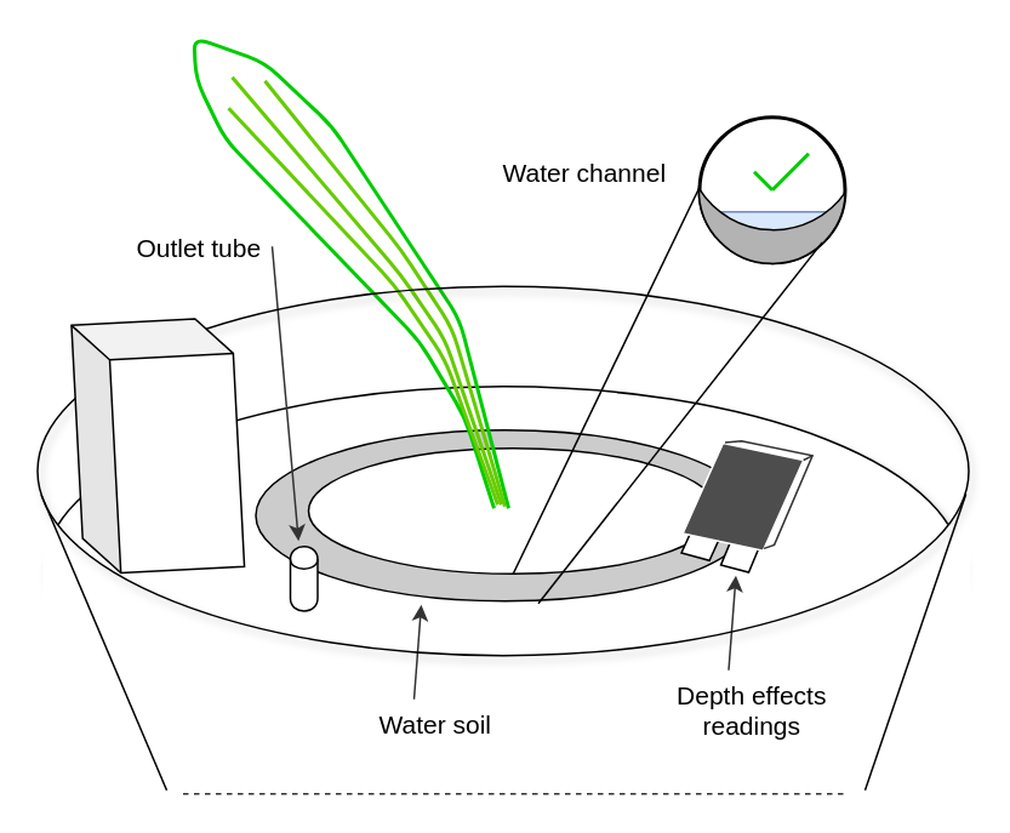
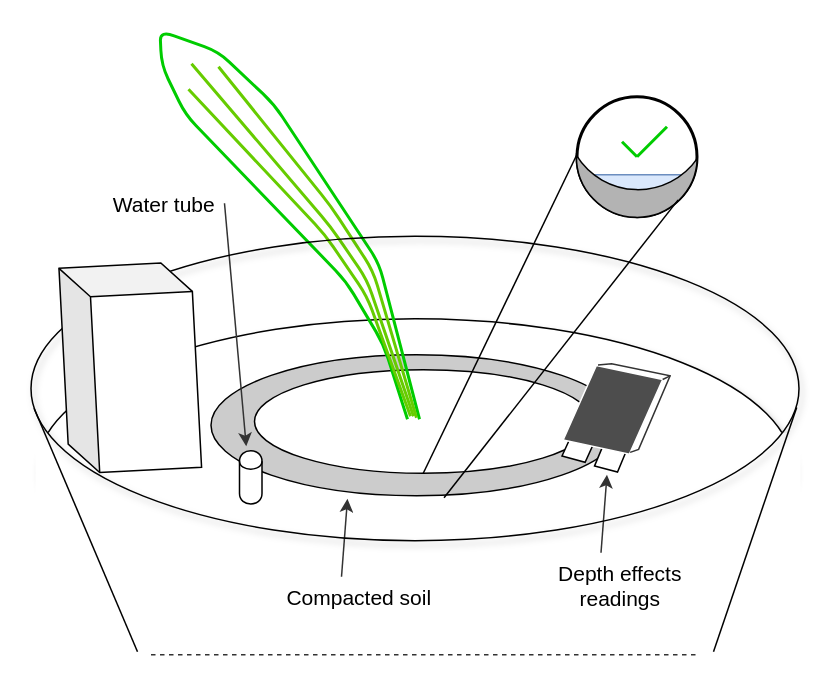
- <mxCell id="9" value="Water channel" style="text;html=1;strokeColor=none;fillColor=none;align=center;verticalAlign=middle;whiteSpace=wrap;rounded=0;fontSize=14;" parent="1" vertex="1"><mxGeometry x="270" y="85" width="102" height="20" as="geometry" /></mxCell>
- <mxCell id="30" value="Outlet tube" style="text;html=1;strokeColor=none;fillColor=none;align=center;verticalAlign=middle;whiteSpace=wrap;rounded=0;fontSize=14;" parent="1" vertex="1"><mxGeometry x="66" y="126" width="86" height="20" as="geometry" /></mxCell>
+ <mxCell id="30" value="Water tube" style="text;html=1;strokeColor=none;fillColor=none;align=center;verticalAlign=middle;whiteSpace=wrap;rounded=0;fontSize=14;" parent="1" vertex="1"><mxGeometry x="66" y="126" width="86" height="20" as="geometry" /></mxCell>
- <mxCell id="32" value="Water soil" style="text;html=1;strokeColor=none;fillColor=none;align=center;verticalAlign=middle;whiteSpace=wrap;rounded=0;fontSize=14;" parent="1" vertex="1"><mxGeometry x="188" y="388" width="102" height="20" as="geometry" /></mxCell>
+ <mxCell id="32" value="Compacted soil" style="text;html=1;strokeColor=none;fillColor=none;align=center;verticalAlign=middle;whiteSpace=wrap;rounded=0;fontSize=14;" parent="1" vertex="1"><mxGeometry x="188" y="388" width="102" height="20" as="geometry" /></mxCell>
